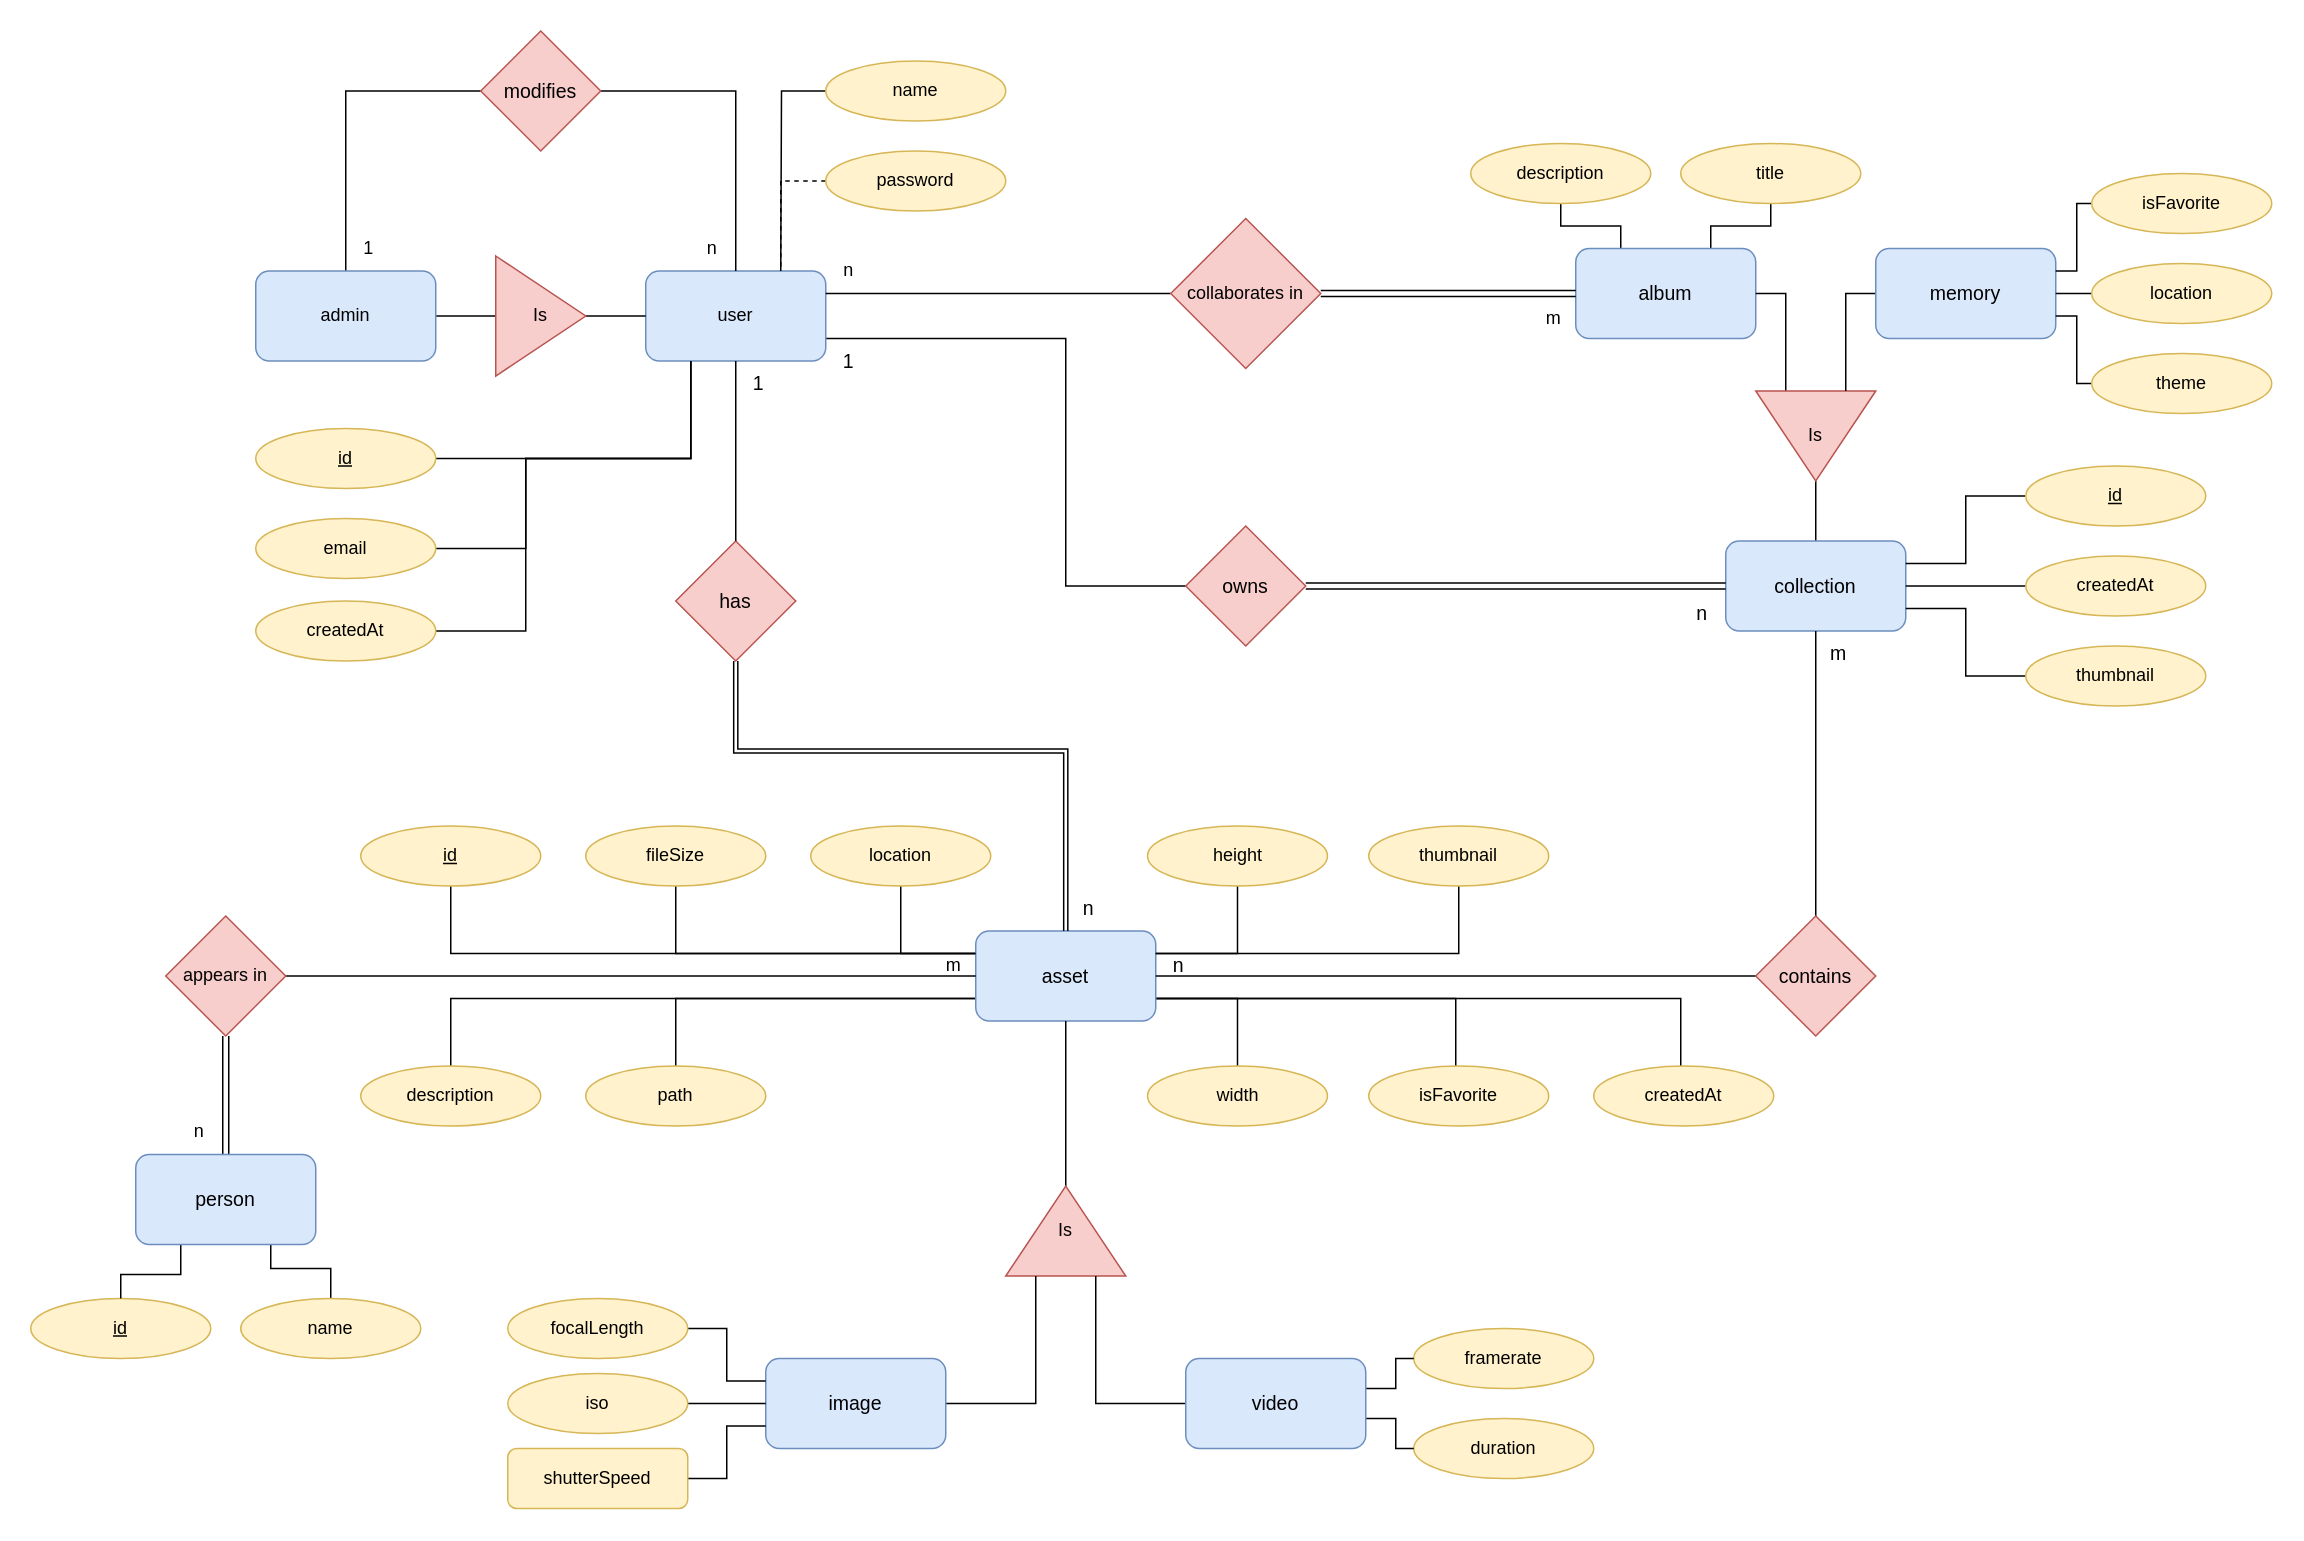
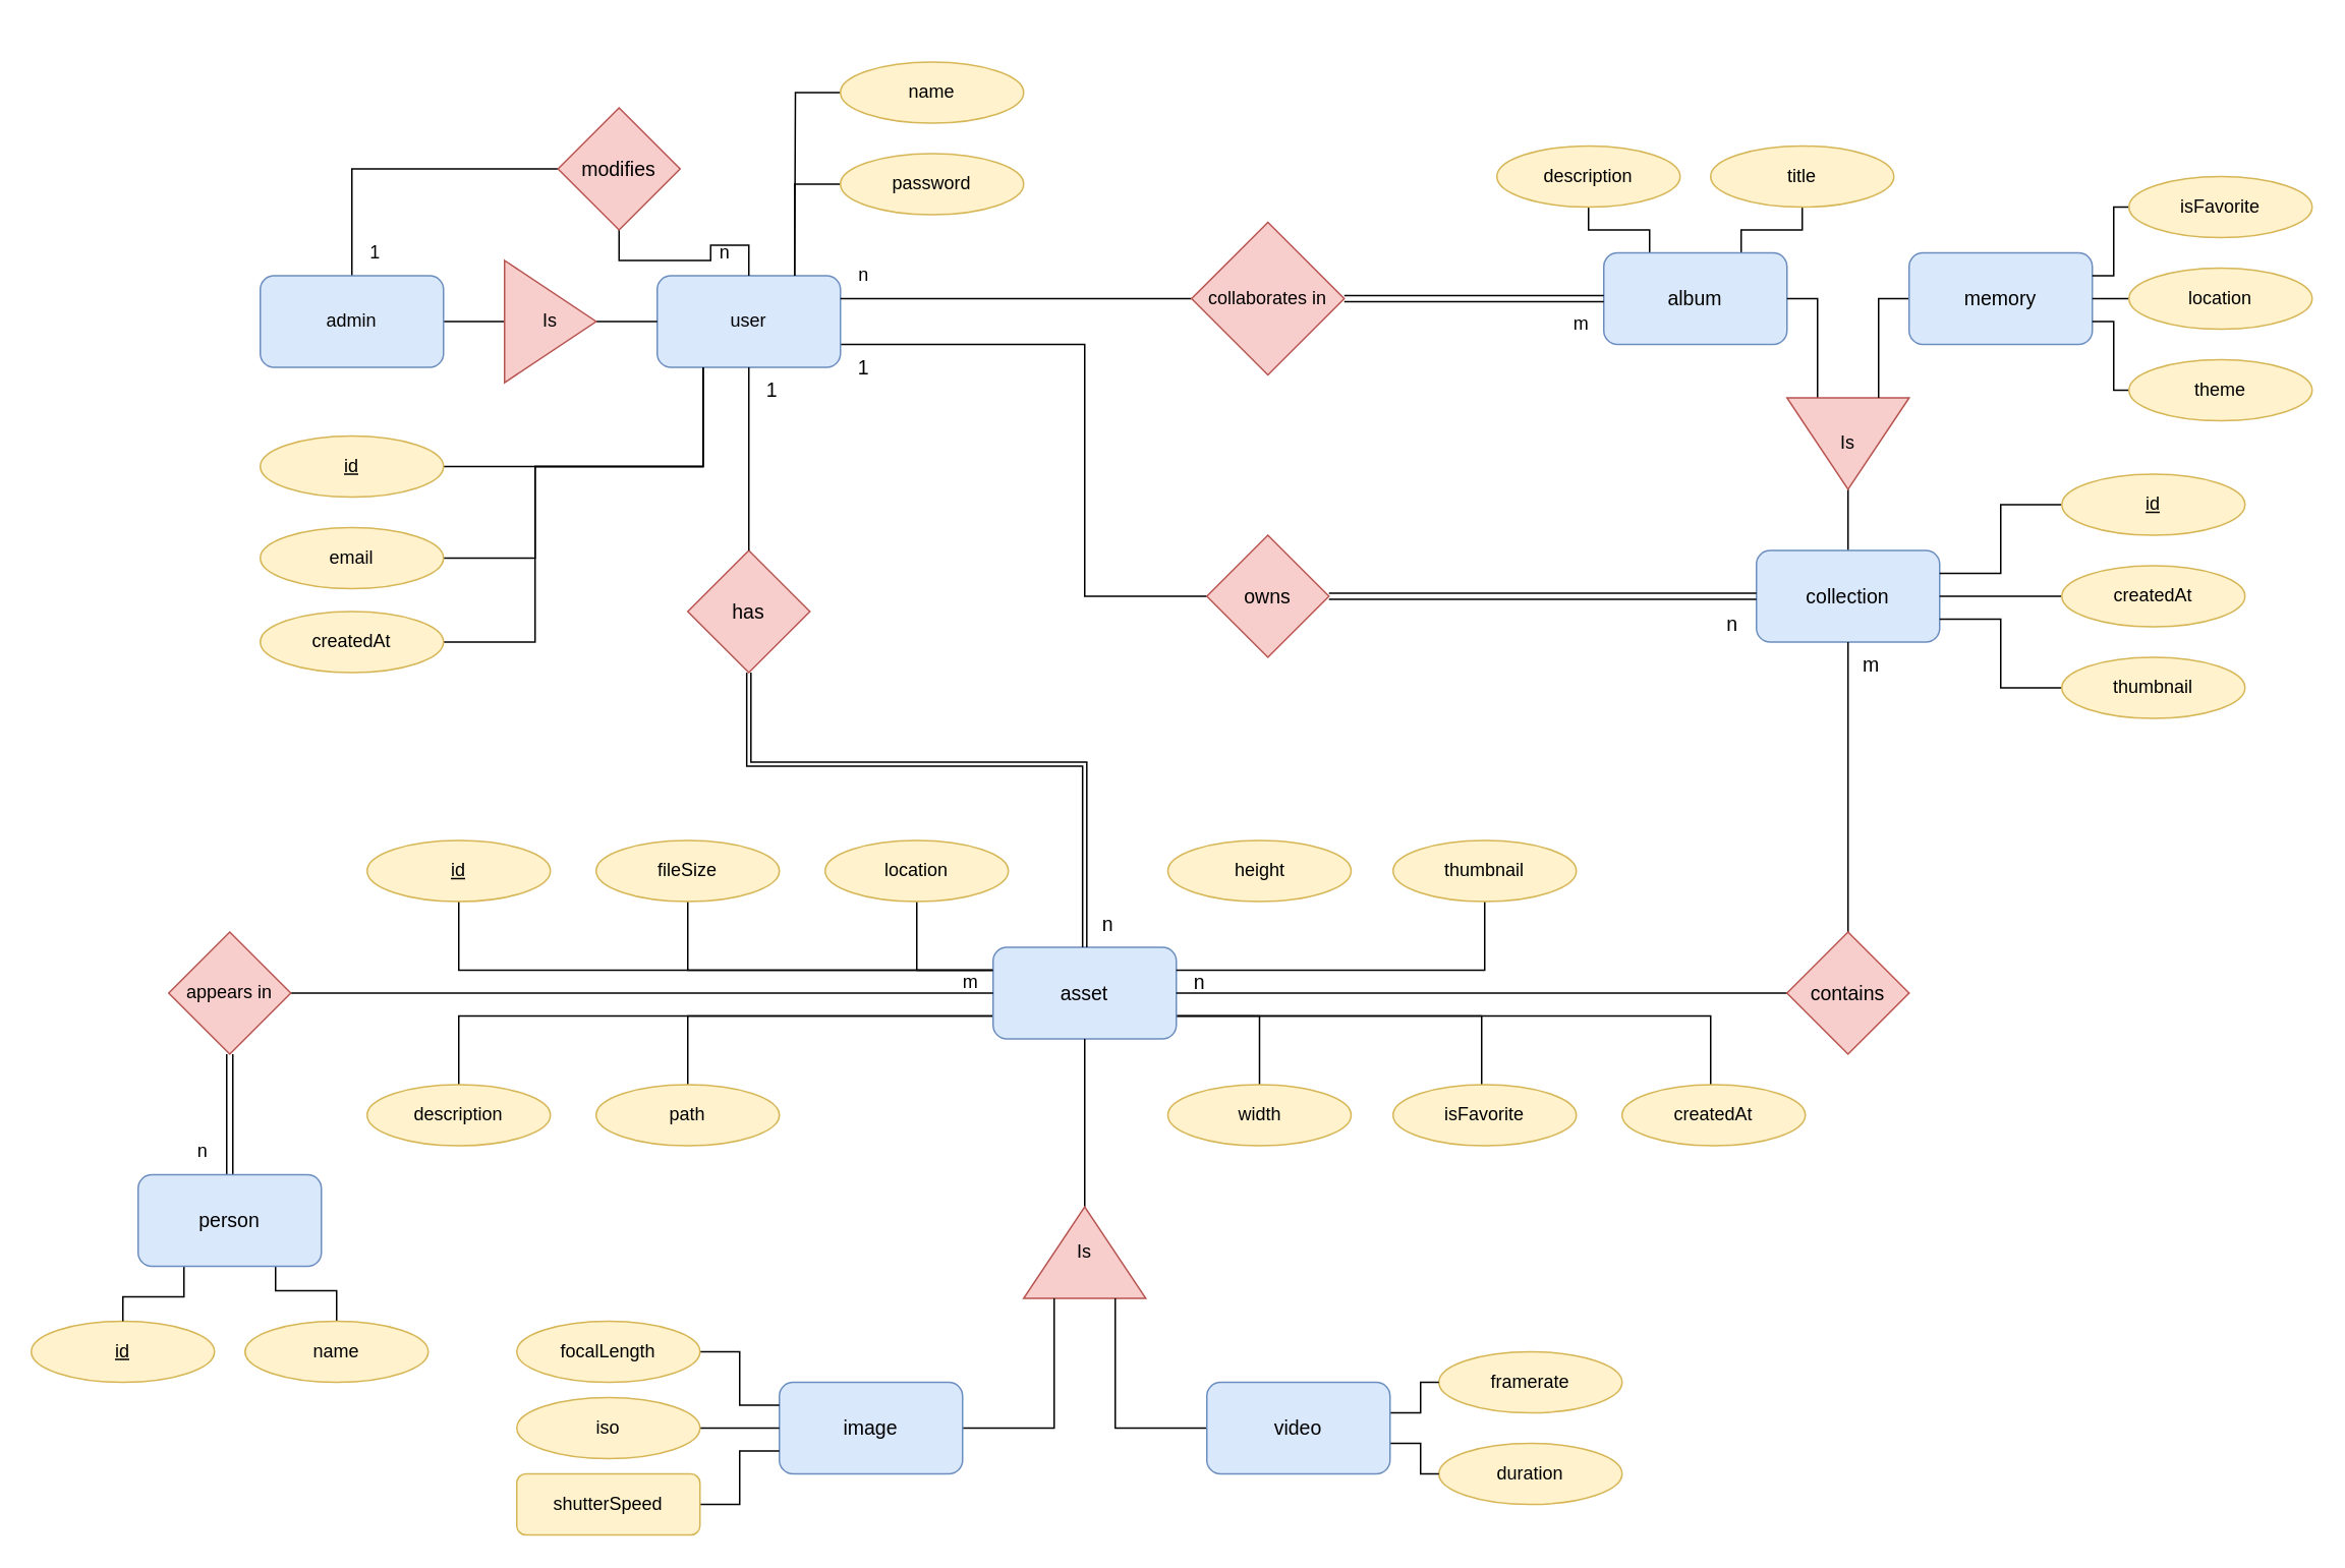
- <mxCell id="100" value="modifies" style="rhombus;whiteSpace=wrap;html=1;fontSize=13;fillColor=#f8cecc;strokeColor=#b85450;" parent="1" vertex="1"><mxGeometry x="320" y="20" width="80" height="80" as="geometry" /></mxCell>
+ <mxCell id="100" value="modifies" style="rhombus;whiteSpace=wrap;html=1;fontSize=13;fillColor=#f8cecc;strokeColor=#b85450;" parent="1" vertex="1"><mxGeometry x="365" y="70" width="80" height="80" as="geometry" /></mxCell>
- <mxCell id="9" style="edgeStyle=orthogonalEdgeStyle;rounded=0;orthogonalLoop=1;jettySize=auto;html=1;entryX=0.75;entryY=0;entryDx=0;entryDy=0;endArrow=none;endFill=0;exitX=0;exitY=0.5;exitDx=0;exitDy=0;dashed=1;" edge="1" parent="1" source="10" target="4"><mxGeometry relative="1" as="geometry" /></mxCell>
+ <mxCell id="9" style="edgeStyle=orthogonalEdgeStyle;rounded=0;orthogonalLoop=1;jettySize=auto;html=1;entryX=0.75;entryY=0;entryDx=0;entryDy=0;endArrow=none;endFill=0;exitX=0;exitY=0.5;exitDx=0;exitDy=0;" edge="1" parent="1" source="10" target="4"><mxGeometry relative="1" as="geometry" /></mxCell>
- <mxCell id="59" style="edgeStyle=orthogonalEdgeStyle;rounded=0;orthogonalLoop=1;jettySize=auto;html=1;entryX=1;entryY=0.25;entryDx=0;entryDy=0;endArrow=none;endFill=0;" edge="1" parent="1" source="60" target="36"><mxGeometry relative="1" as="geometry" /></mxCell>
